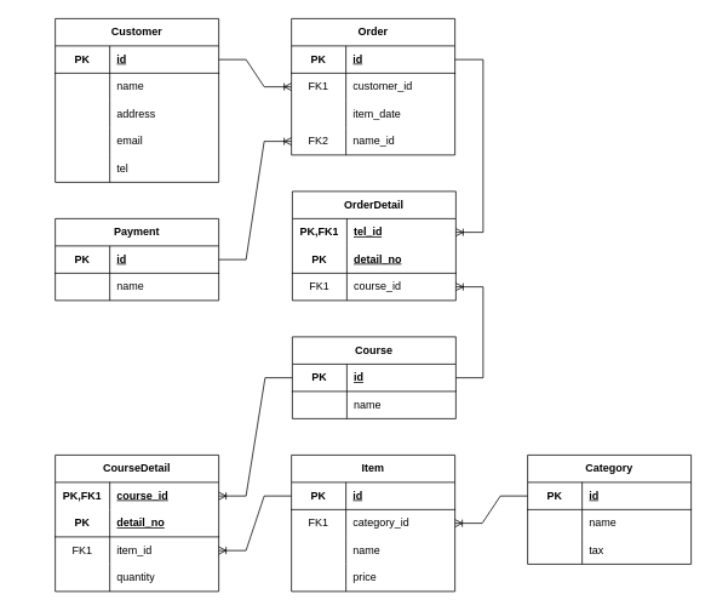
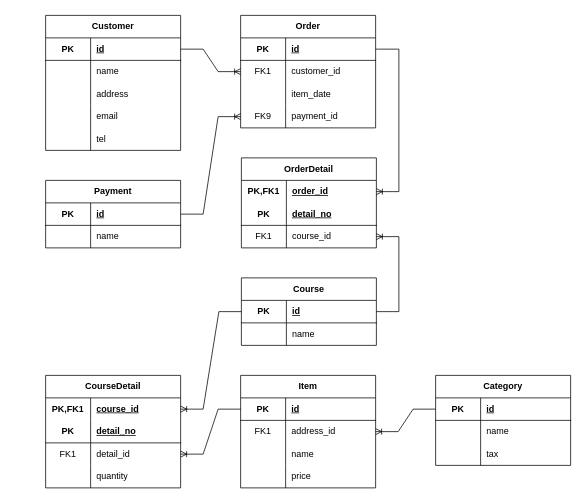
- <mxCell id="61" value="FK2" style="shape=partialRectangle;connectable=0;fillColor=none;top=0;left=0;bottom=0;right=0;editable=1;overflow=hidden;html=1;whiteSpace=wrap;" parent="60" vertex="1"><mxGeometry width="60" height="30" as="geometry"><mxRectangle width="60" height="30" as="alternateBounds" /></mxGeometry></mxCell>
+ <mxCell id="61" value="FK9" style="shape=partialRectangle;connectable=0;fillColor=none;top=0;left=0;bottom=0;right=0;editable=1;overflow=hidden;html=1;whiteSpace=wrap;" parent="60" vertex="1"><mxGeometry width="60" height="30" as="geometry"><mxRectangle width="60" height="30" as="alternateBounds" /></mxGeometry></mxCell>
- <mxCell id="62" value="name_id" style="shape=partialRectangle;connectable=0;fillColor=none;top=0;left=0;bottom=0;right=0;align=left;spacingLeft=6;overflow=hidden;html=1;whiteSpace=wrap;" parent="60" vertex="1"><mxGeometry x="60" width="120" height="30" as="geometry"><mxRectangle width="120" height="30" as="alternateBounds" /></mxGeometry></mxCell>
+ <mxCell id="62" value="payment_id" style="shape=partialRectangle;connectable=0;fillColor=none;top=0;left=0;bottom=0;right=0;align=left;spacingLeft=6;overflow=hidden;html=1;whiteSpace=wrap;" parent="60" vertex="1"><mxGeometry x="60" width="120" height="30" as="geometry"><mxRectangle width="120" height="30" as="alternateBounds" /></mxGeometry></mxCell>
- <mxCell id="68" value="tel_id" style="shape=partialRectangle;connectable=0;fillColor=none;top=0;left=0;bottom=0;right=0;align=left;spacingLeft=6;fontStyle=5;overflow=hidden;html=1;whiteSpace=wrap;" parent="66" vertex="1"><mxGeometry x="60" width="120" height="30" as="geometry"><mxRectangle width="120" height="30" as="alternateBounds" /></mxGeometry></mxCell>
+ <mxCell id="68" value="order_id" style="shape=partialRectangle;connectable=0;fillColor=none;top=0;left=0;bottom=0;right=0;align=left;spacingLeft=6;fontStyle=5;overflow=hidden;html=1;whiteSpace=wrap;" parent="66" vertex="1"><mxGeometry x="60" width="120" height="30" as="geometry"><mxRectangle width="120" height="30" as="alternateBounds" /></mxGeometry></mxCell>
- <mxCell id="8" value="category_id" style="shape=partialRectangle;connectable=0;fillColor=none;top=0;left=0;bottom=0;right=0;align=left;spacingLeft=6;overflow=hidden;html=1;whiteSpace=wrap;" parent="6" vertex="1"><mxGeometry x="60" width="120" height="30" as="geometry"><mxRectangle width="120" height="30" as="alternateBounds" /></mxGeometry></mxCell>
+ <mxCell id="8" value="address_id" style="shape=partialRectangle;connectable=0;fillColor=none;top=0;left=0;bottom=0;right=0;align=left;spacingLeft=6;overflow=hidden;html=1;whiteSpace=wrap;" parent="6" vertex="1"><mxGeometry x="60" width="120" height="30" as="geometry"><mxRectangle width="120" height="30" as="alternateBounds" /></mxGeometry></mxCell>
- <mxCell id="93" value="item_id" style="shape=partialRectangle;connectable=0;fillColor=none;top=0;left=0;bottom=0;right=0;align=left;spacingLeft=6;overflow=hidden;html=1;whiteSpace=wrap;" vertex="1" parent="91"><mxGeometry x="60" width="120" height="30" as="geometry"><mxRectangle width="120" height="30" as="alternateBounds" /></mxGeometry></mxCell>
+ <mxCell id="93" value="detail_id" style="shape=partialRectangle;connectable=0;fillColor=none;top=0;left=0;bottom=0;right=0;align=left;spacingLeft=6;overflow=hidden;html=1;whiteSpace=wrap;" vertex="1" parent="91"><mxGeometry x="60" width="120" height="30" as="geometry"><mxRectangle width="120" height="30" as="alternateBounds" /></mxGeometry></mxCell>
